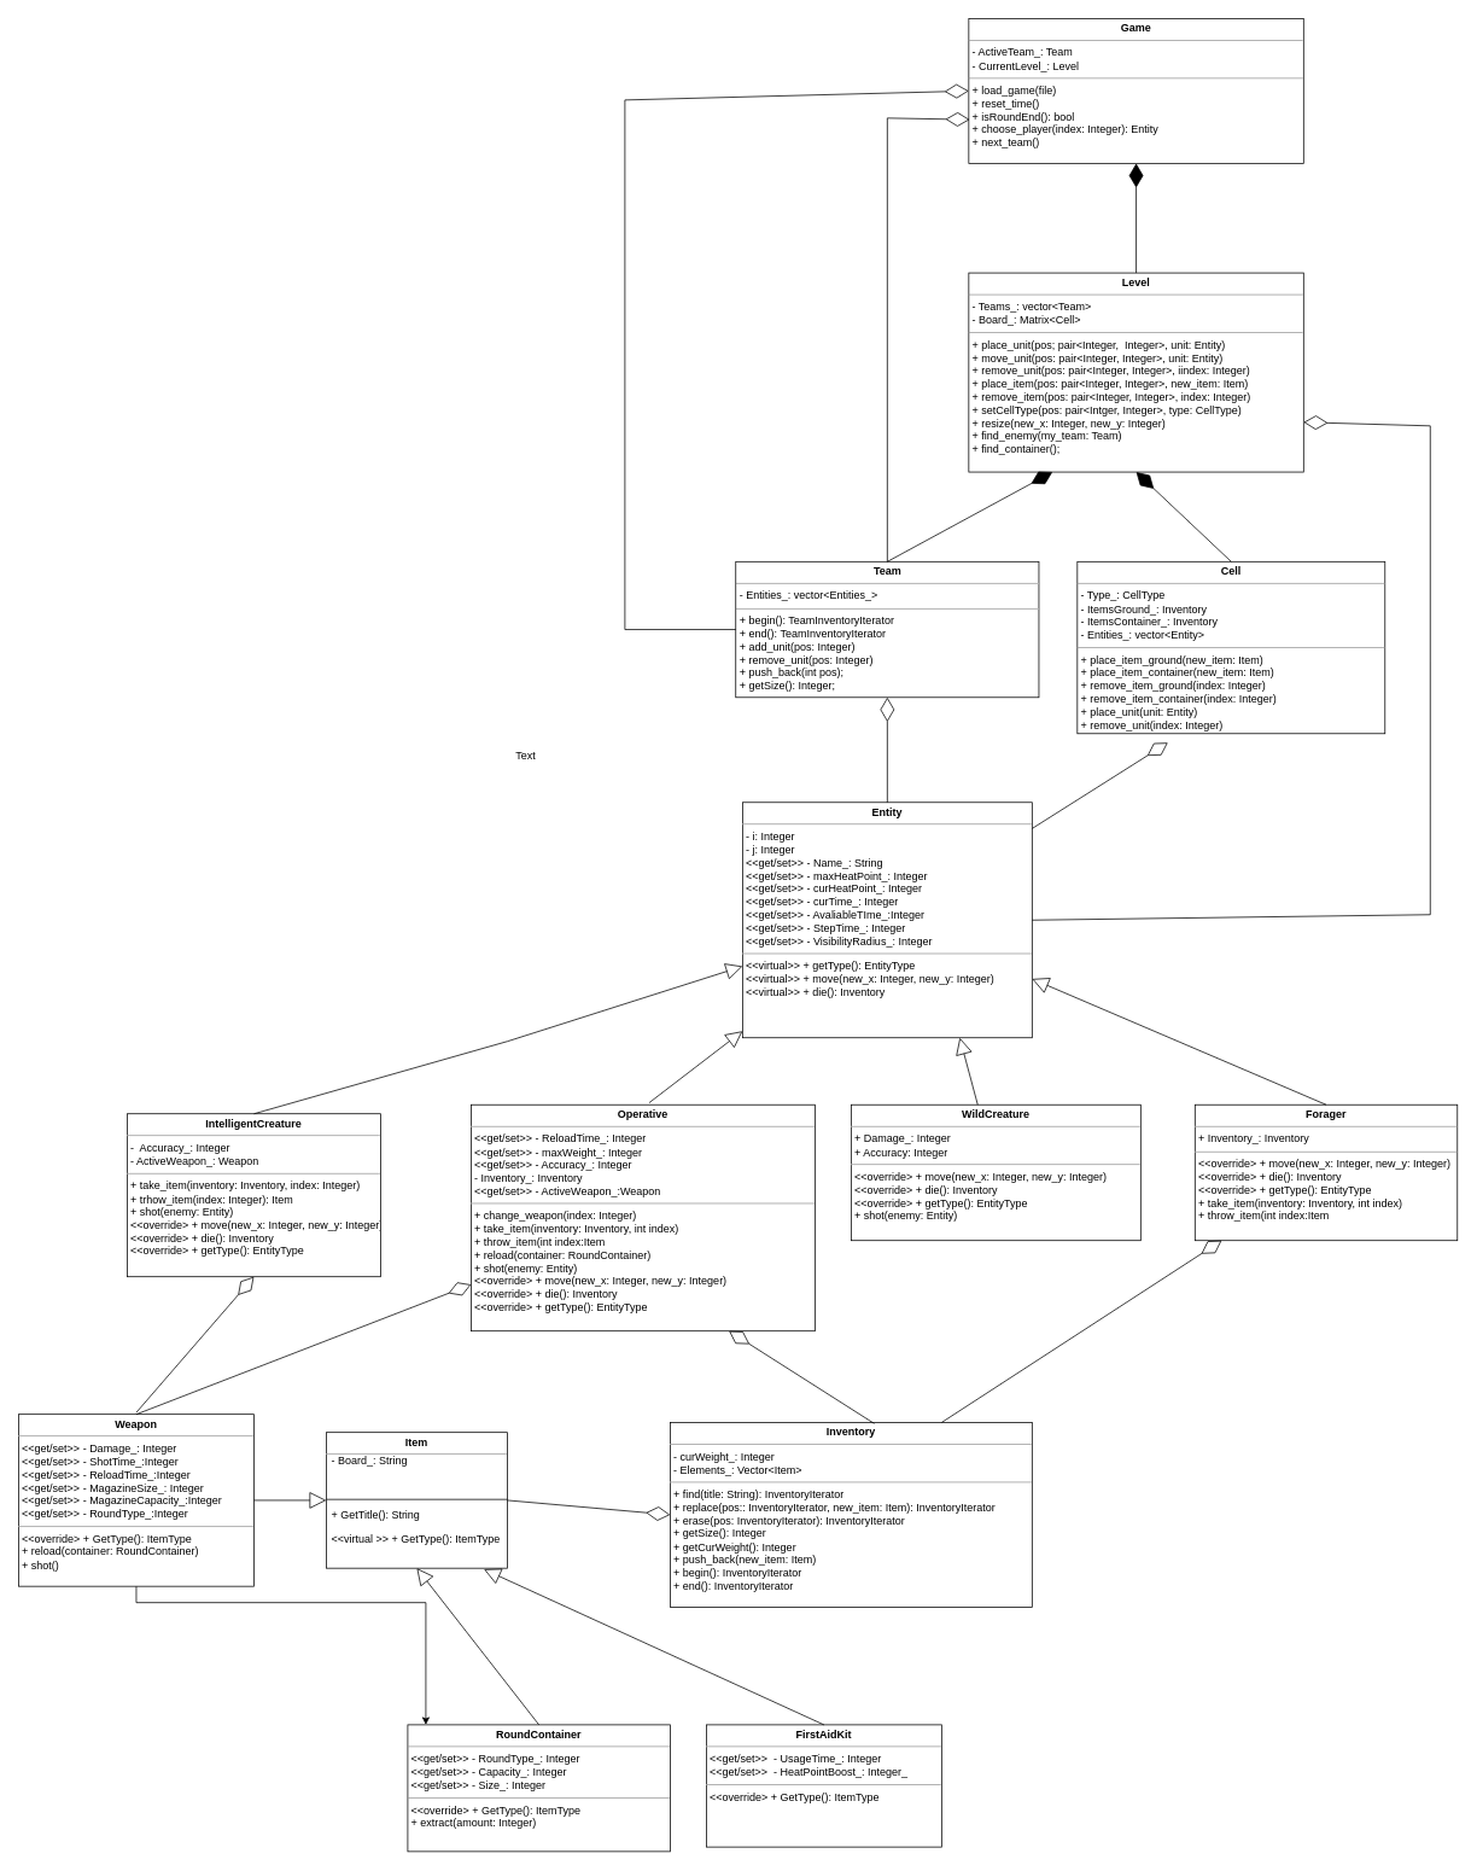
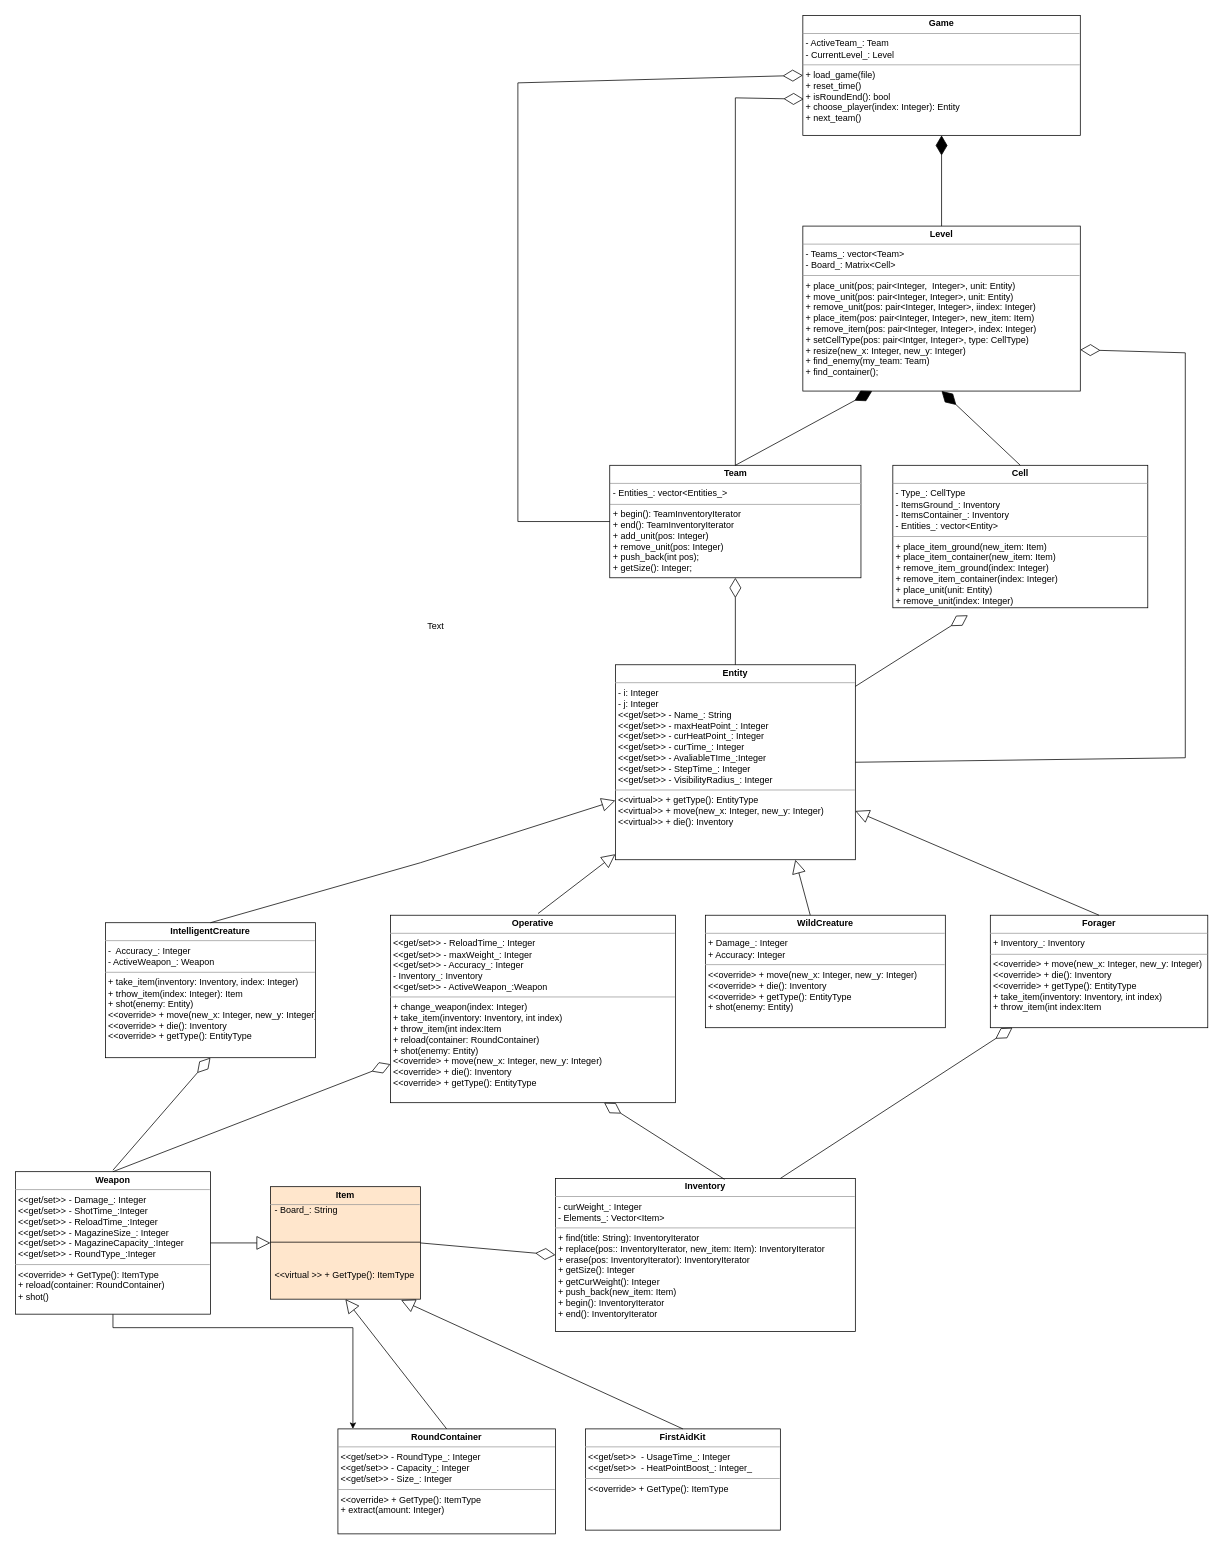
- <mxCell id="2" value="&lt;p style=&quot;margin:0px;margin-top:4px;text-align:center;&quot;&gt;&lt;b&gt;Item&lt;br&gt;&lt;/b&gt;&lt;/p&gt;&lt;hr size=&quot;1&quot;&gt;&lt;div style=&quot;height:2px;&quot;&gt;&lt;/div&gt;" style="verticalAlign=top;align=left;overflow=fill;fontSize=12;fontFamily=Helvetica;html=1;" parent="1" vertex="1"><mxGeometry x="360" y="1582" width="200" height="150" as="geometry" /></mxCell>
+ <mxCell id="2" value="&lt;p style=&quot;margin:0px;margin-top:4px;text-align:center;&quot;&gt;&lt;b&gt;Item&lt;br&gt;&lt;/b&gt;&lt;/p&gt;&lt;hr size=&quot;1&quot;&gt;&lt;div style=&quot;height:2px;&quot;&gt;&lt;/div&gt;" style="verticalAlign=top;align=left;overflow=fill;fontSize=12;fontFamily=Helvetica;html=1;fillColor=#ffe6cc;" parent="1" vertex="1"><mxGeometry x="360" y="1582" width="200" height="150" as="geometry" /></mxCell>
- <mxCell id="5" value="+ GetTitle(): String&#10;" style="text;strokeColor=none;fillColor=none;align=left;verticalAlign=top;spacingLeft=4;spacingRight=4;overflow=hidden;rotatable=0;points=[[0,0.5],[1,0.5]];portConstraint=eastwest;" parent="1" vertex="1"><mxGeometry x="360" y="1660" width="120" height="26" as="geometry" /></mxCell>
